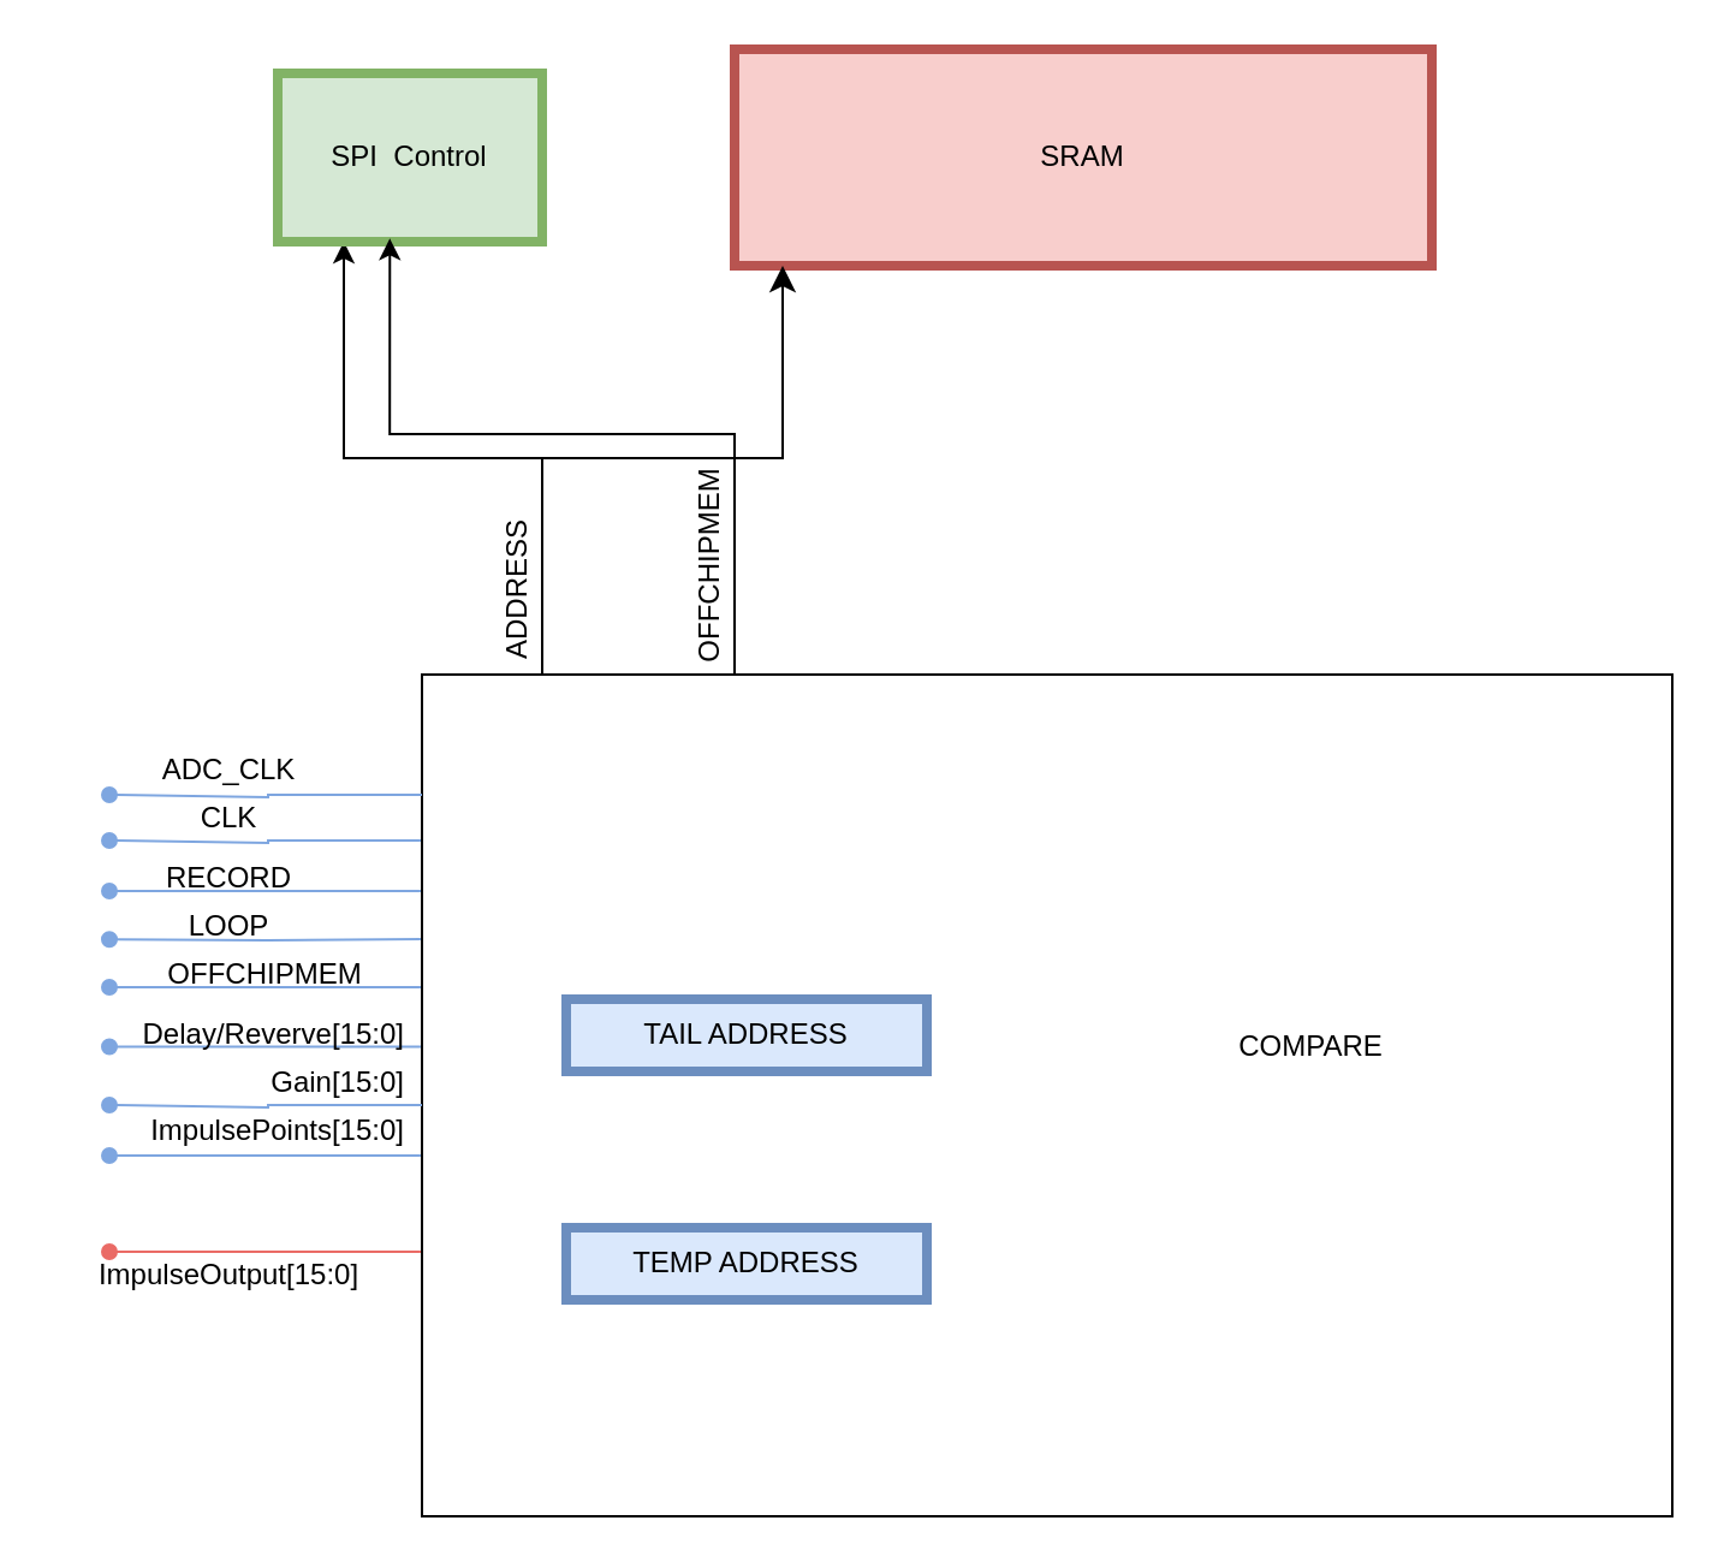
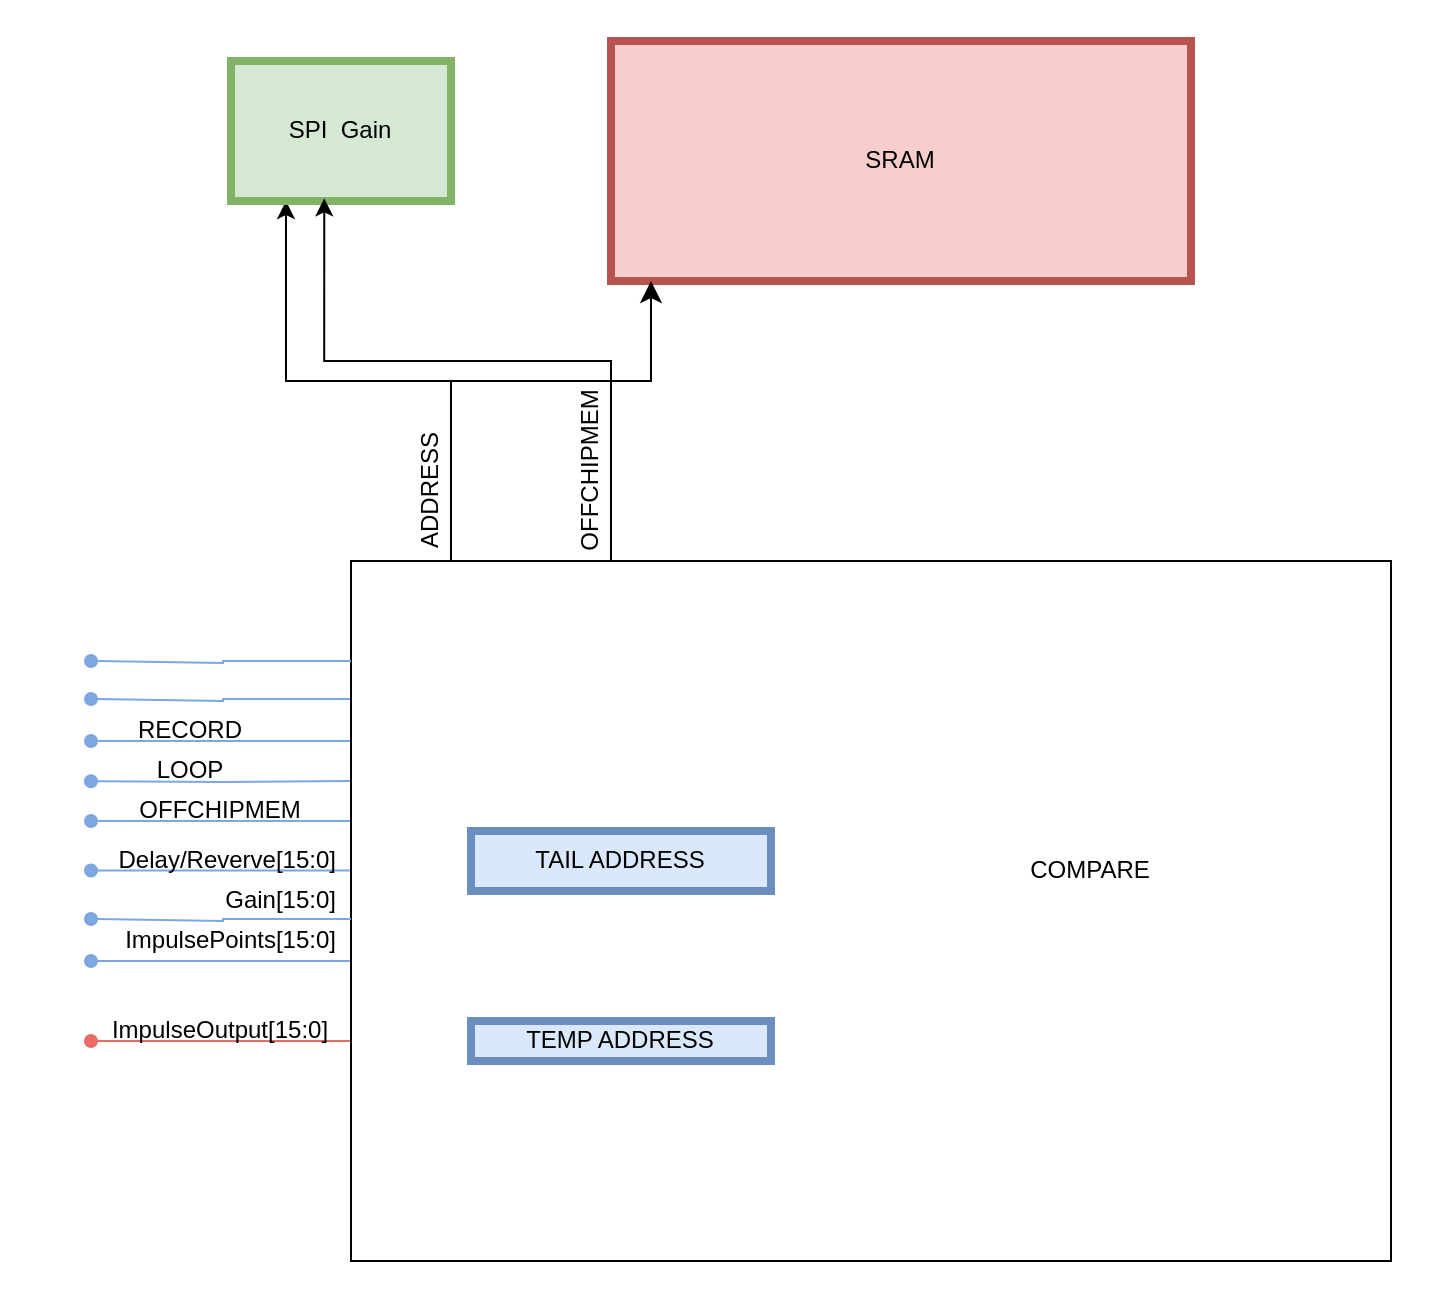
- <mxCell id="13" value="SPI&amp;nbsp; Control" style="text;html=1;strokeColor=#82b366;fillColor=#d5e8d4;align=center;verticalAlign=middle;whiteSpace=wrap;rounded=0;strokeWidth=4;" parent="1" vertex="1"><mxGeometry x="115" y="30" width="110" height="70" as="geometry" /></mxCell>
+ <mxCell id="13" value="SPI&amp;nbsp; Gain" style="text;html=1;strokeColor=#82b366;fillColor=#d5e8d4;align=center;verticalAlign=middle;whiteSpace=wrap;rounded=0;strokeWidth=4;" parent="1" vertex="1"><mxGeometry x="115" y="30" width="110" height="70" as="geometry" /></mxCell>
- <mxCell id="11" value="SRAM" style="text;html=1;strokeColor=#b85450;fillColor=#f8cecc;align=center;verticalAlign=middle;whiteSpace=wrap;rounded=0;strokeWidth=4;" parent="1" vertex="1"><mxGeometry x="305" y="20" width="290" height="90" as="geometry" /></mxCell>
+ <mxCell id="11" value="SRAM" style="text;html=1;strokeColor=#b85450;fillColor=#f8cecc;align=center;verticalAlign=middle;whiteSpace=wrap;rounded=0;strokeWidth=4;" parent="1" vertex="1"><mxGeometry x="305" y="20" width="290" height="120" as="geometry" /></mxCell>
- <mxCell id="30" value="ADC_CLK" style="text;html=1;strokeColor=none;fillColor=none;align=center;verticalAlign=middle;whiteSpace=wrap;rounded=0;" vertex="1" parent="1"><mxGeometry x="65" y="310" width="60" height="20" as="geometry" /></mxCell>
- <mxCell id="28" value="CLK" style="text;html=1;strokeColor=none;fillColor=none;align=center;verticalAlign=middle;whiteSpace=wrap;rounded=0;" vertex="1" parent="1"><mxGeometry x="65" y="330" width="60" height="20" as="geometry" /></mxCell>
- <mxCell id="15" value="TEMP ADDRESS" style="text;html=1;strokeColor=#6c8ebf;fillColor=#dae8fc;align=center;verticalAlign=middle;whiteSpace=wrap;rounded=0;strokeWidth=4;" parent="1" vertex="1"><mxGeometry x="235" y="510" width="150" height="30" as="geometry" /></mxCell>
+ <mxCell id="15" value="TEMP ADDRESS" style="text;html=1;strokeColor=#6c8ebf;fillColor=#dae8fc;align=center;verticalAlign=middle;whiteSpace=wrap;rounded=0;strokeWidth=4;" parent="1" vertex="1"><mxGeometry x="235" y="510" width="150" height="20" as="geometry" /></mxCell>
- <mxCell id="24" value="ImpulseOutput[15:0]" style="text;html=1;strokeColor=none;fillColor=none;align=center;verticalAlign=middle;whiteSpace=wrap;rounded=0;" parent="1" vertex="1"><mxGeometry x="65" y="515" width="60" height="30" as="geometry" /></mxCell>
+ <mxCell id="24" value="ImpulseOutput[15:0]" style="text;html=1;strokeColor=none;fillColor=none;align=center;verticalAlign=middle;whiteSpace=wrap;rounded=0;" parent="1" vertex="1"><mxGeometry x="80" y="500" width="60" height="30" as="geometry" /></mxCell>
